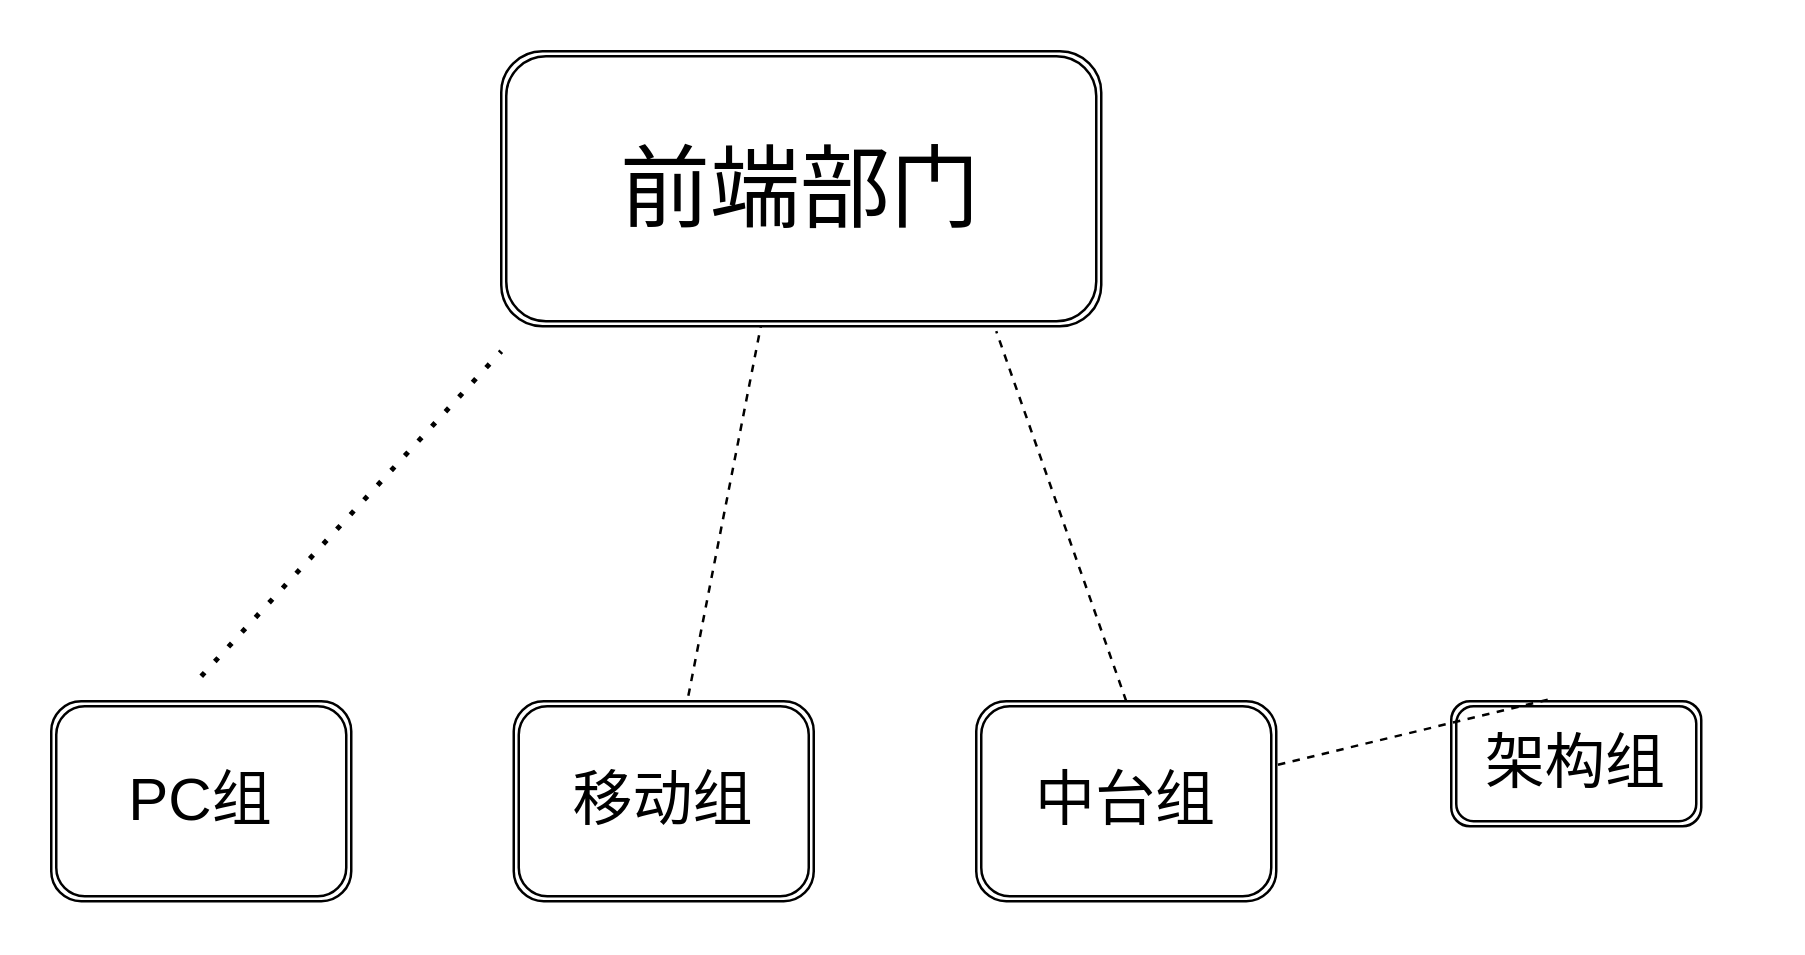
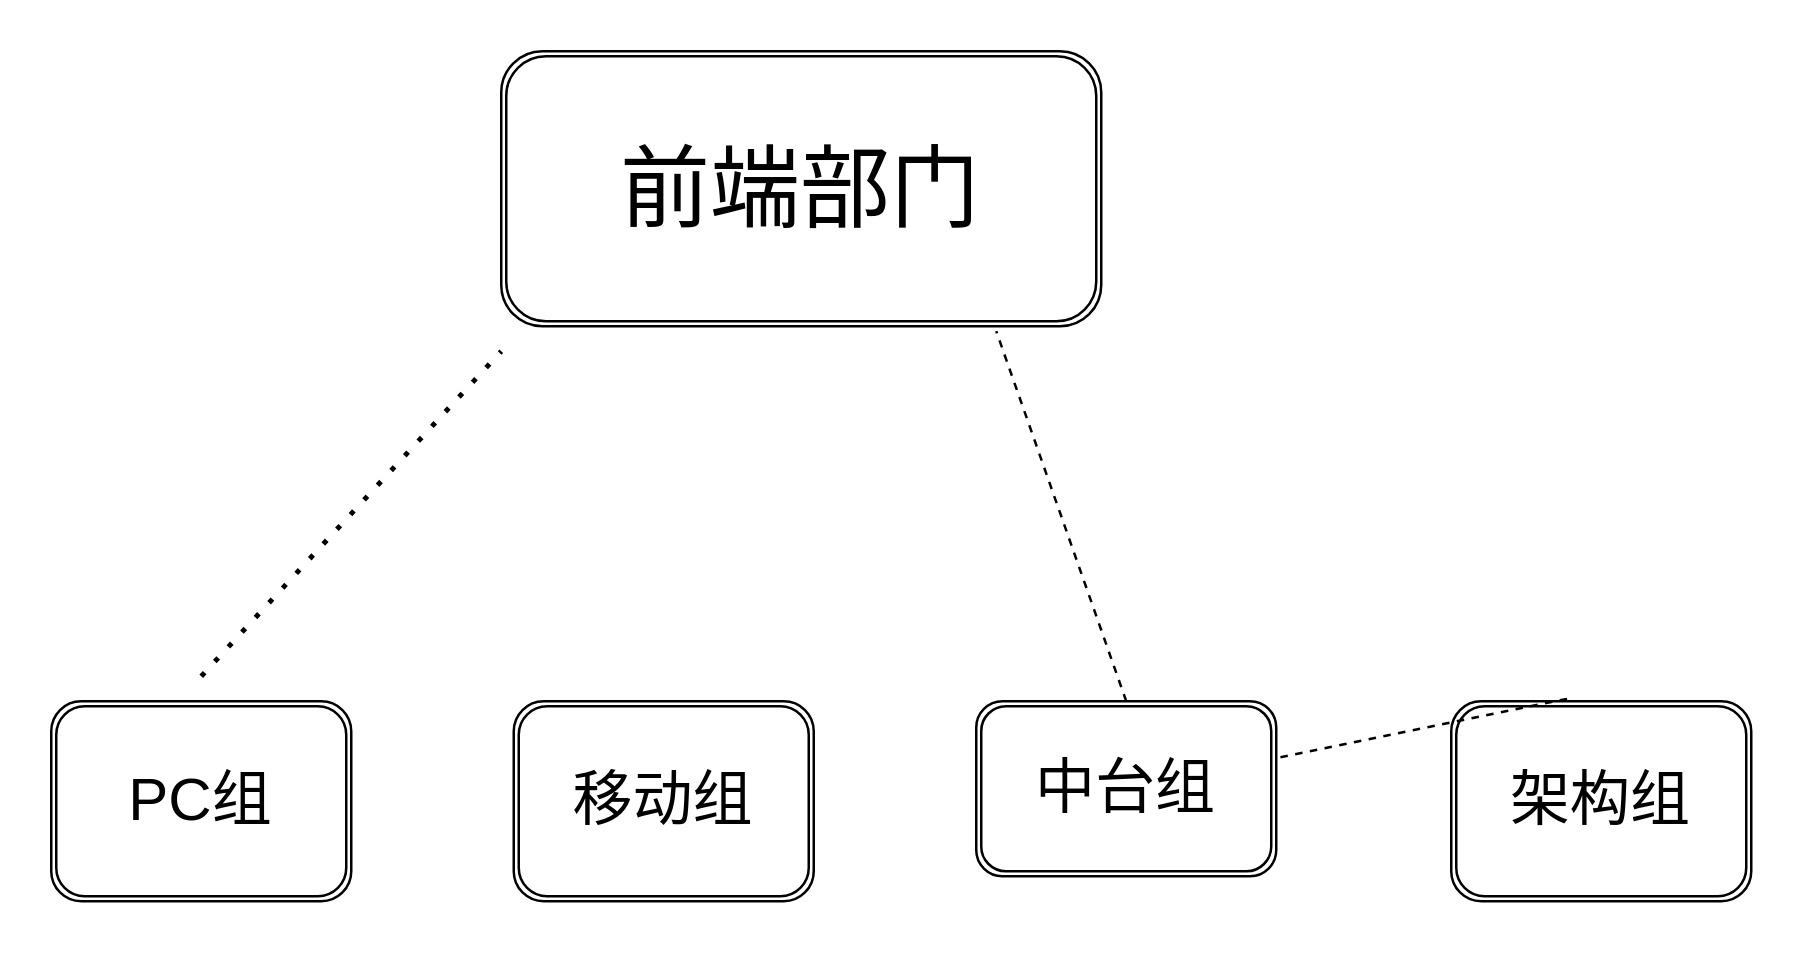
- <mxCell id="8" value="" style="endArrow=none;dashed=1;html=1;entryX=0.433;entryY=0.996;entryDx=0;entryDy=0;entryPerimeter=0;exitX=0.582;exitY=-0.027;exitDx=0;exitDy=0;exitPerimeter=0;" parent="1" source="4" target="2" edge="1"><mxGeometry width="50" height="50" relative="1" as="geometry"><mxPoint x="290" y="270" as="sourcePoint" /><mxPoint x="340" y="250" as="targetPoint" /></mxGeometry></mxCell>
- <mxCell id="6" value="&lt;font style=&quot;font-size: 24px&quot;&gt;架构组&lt;/font&gt;" style="shape=ext;double=1;rounded=1;whiteSpace=wrap;html=1;" parent="1" vertex="1"><mxGeometry x="580" y="280" width="100" height="50" as="geometry" /></mxCell>
+ <mxCell id="6" value="&lt;font style=&quot;font-size: 24px&quot;&gt;架构组&lt;/font&gt;" style="shape=ext;double=1;rounded=1;whiteSpace=wrap;html=1;" parent="1" vertex="1"><mxGeometry x="580" y="280" width="120" height="80" as="geometry" /></mxCell>
- <mxCell id="5" value="&lt;font style=&quot;font-size: 24px&quot;&gt;中台组&lt;/font&gt;" style="shape=ext;double=1;rounded=1;whiteSpace=wrap;html=1;" parent="1" vertex="1"><mxGeometry x="390" y="280" width="120" height="80" as="geometry" /></mxCell>
+ <mxCell id="5" value="&lt;font style=&quot;font-size: 24px&quot;&gt;中台组&lt;/font&gt;" style="shape=ext;double=1;rounded=1;whiteSpace=wrap;html=1;" parent="1" vertex="1"><mxGeometry x="390" y="280" width="120" height="70" as="geometry" /></mxCell>
